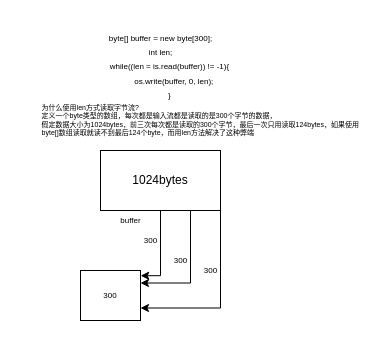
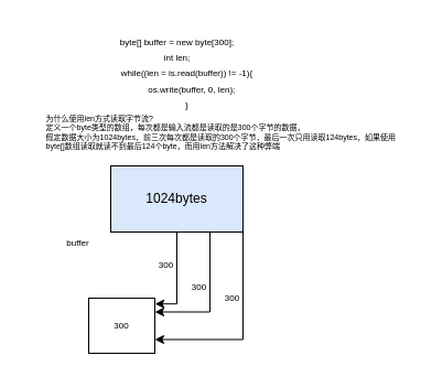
- <mxCell id="5" value="1024bytes" style="rounded=0;whiteSpace=wrap;html=1;" vertex="1" parent="1"><mxGeometry x="100" y="150" width="120" height="60" as="geometry" /></mxCell>
+ <mxCell id="5" value="1024bytes" style="rounded=0;whiteSpace=wrap;html=1;fillColor=#dae8fc;" vertex="1" parent="1"><mxGeometry x="100" y="150" width="120" height="60" as="geometry" /></mxCell>
- <mxCell id="9" value="buffer" style="text;html=1;align=center;verticalAlign=middle;resizable=0;points=[];autosize=1;strokeColor=none;fillColor=none;fontSize=8;" vertex="1" parent="1"><mxGeometry x="110" y="210" width="40" height="20" as="geometry" /></mxCell>
+ <mxCell id="9" value="buffer" style="text;html=1;align=center;verticalAlign=middle;resizable=0;points=[];autosize=1;strokeColor=none;fillColor=none;fontSize=8;" vertex="1" parent="1"><mxGeometry x="50" y="210" width="40" height="20" as="geometry" /></mxCell>
